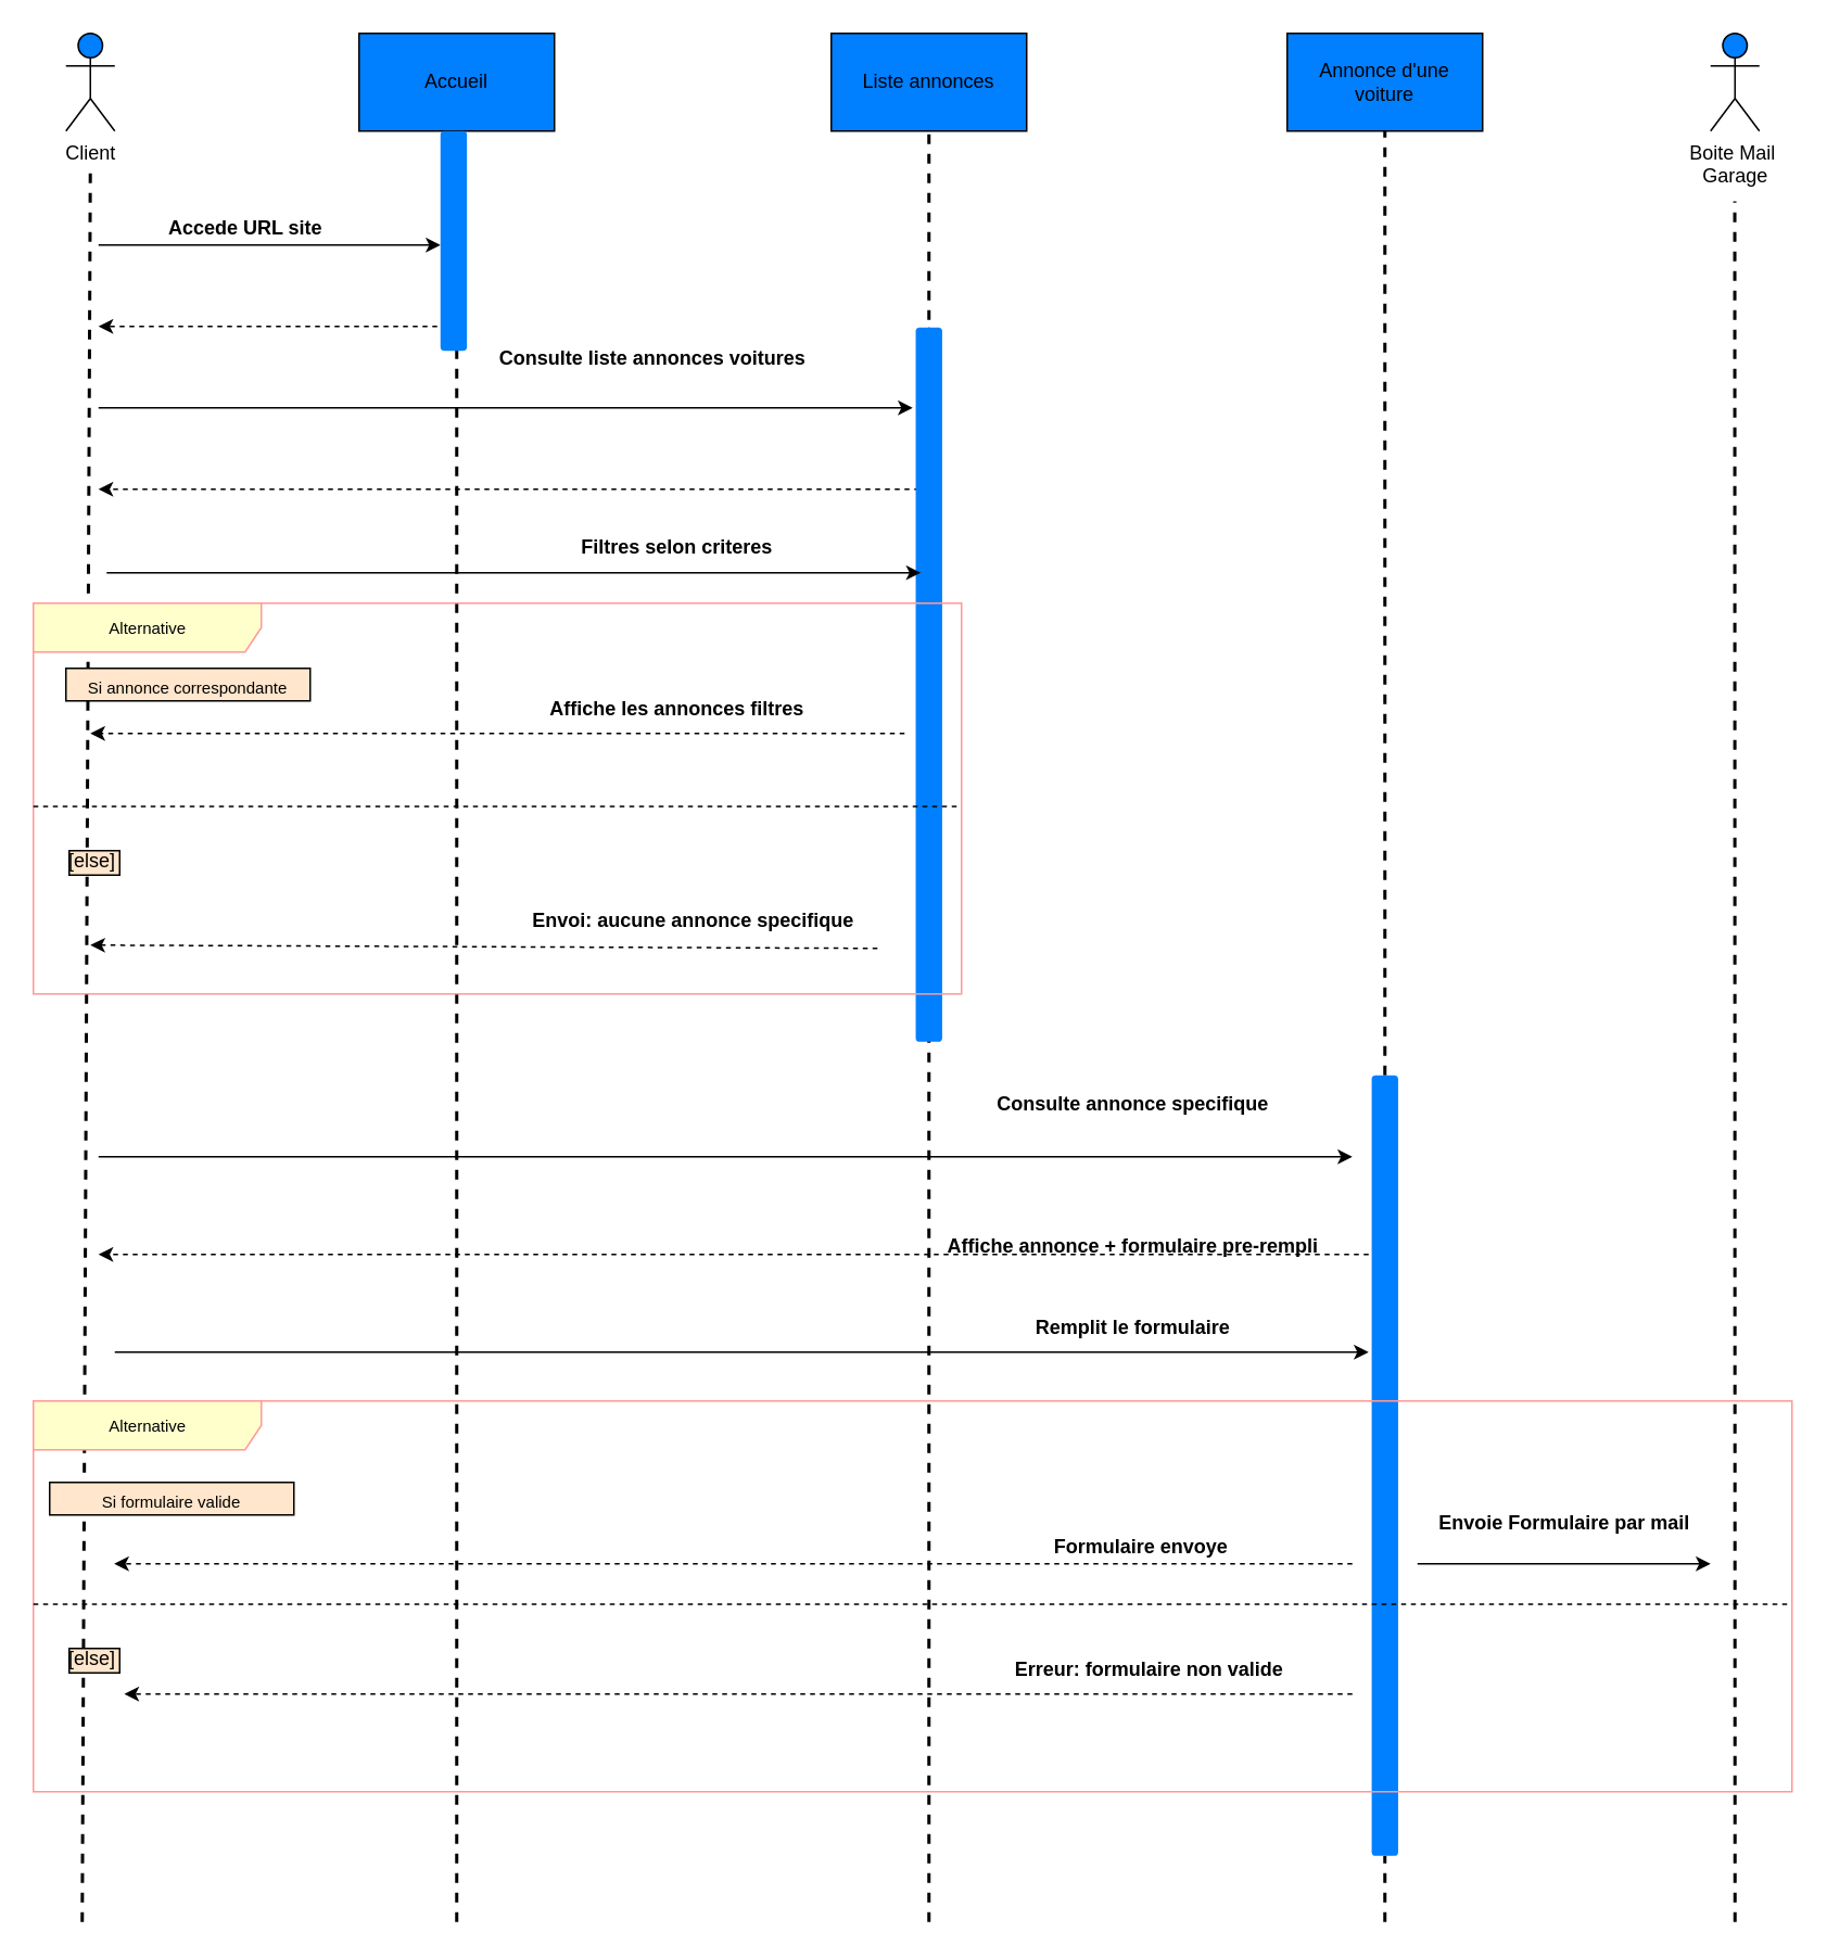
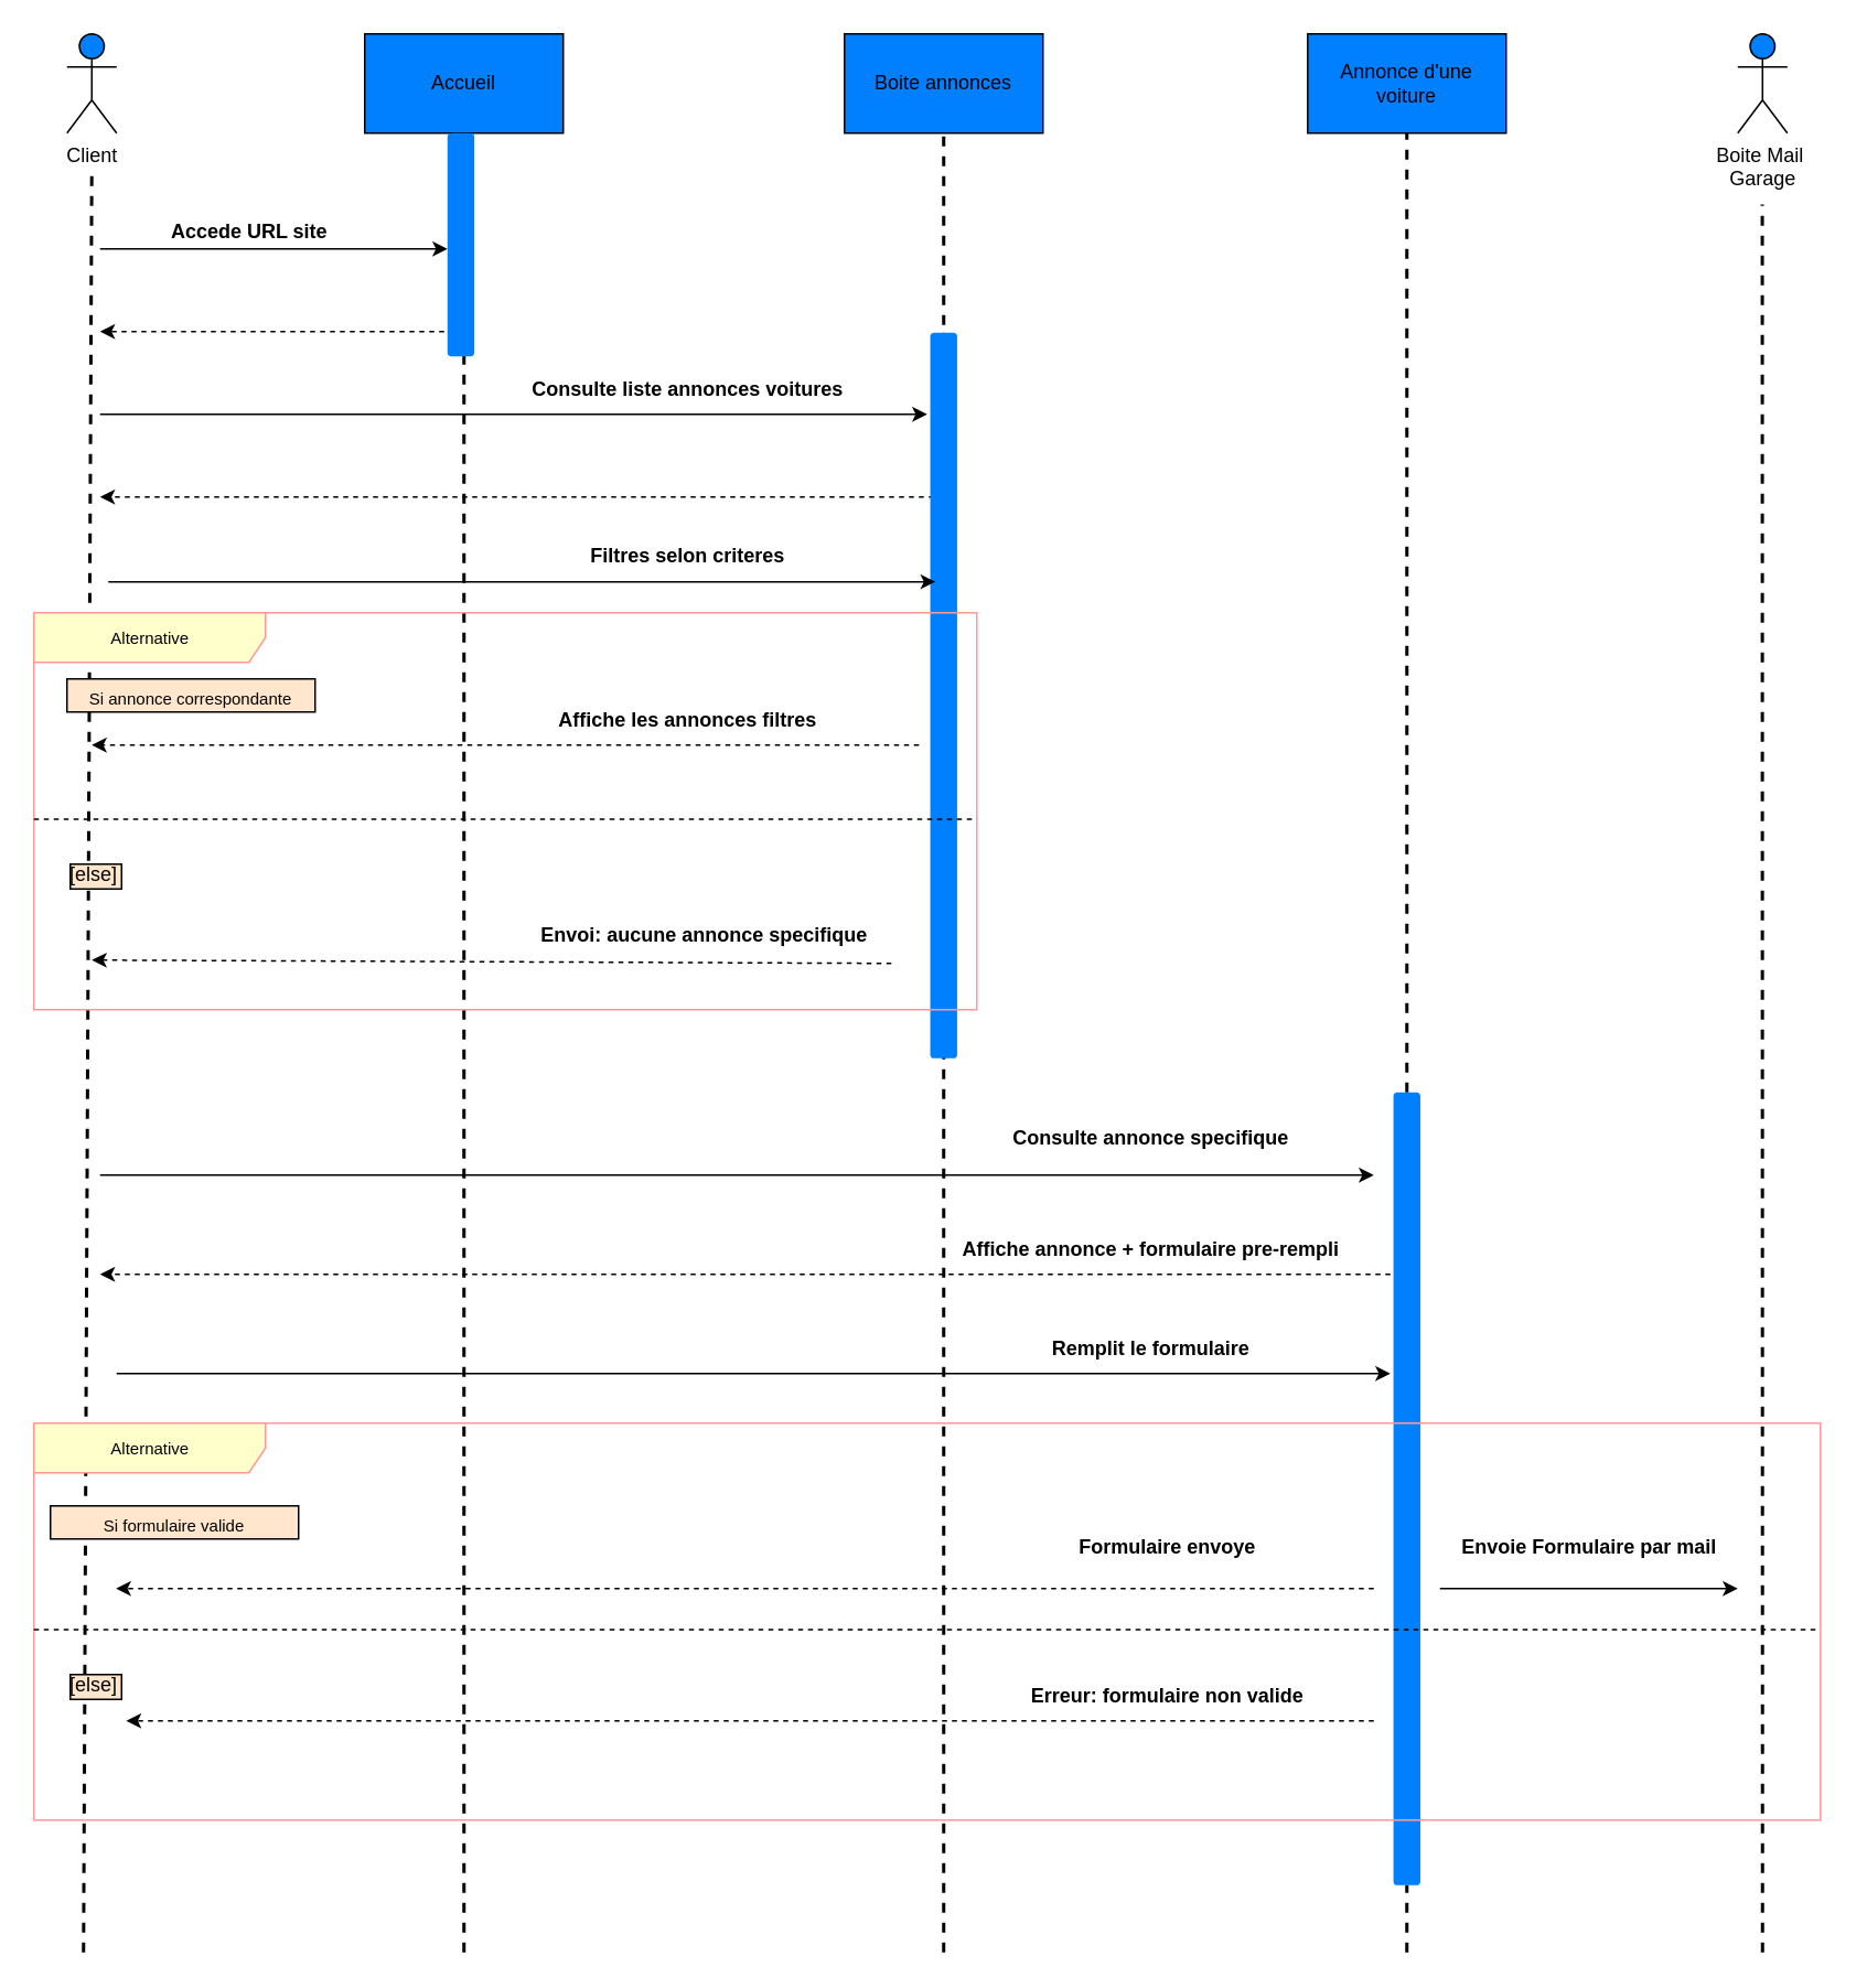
- <mxCell id="3" value="Liste annonces" style="rounded=0;whiteSpace=wrap;html=1;fillColor=#007FFF;" vertex="1" parent="1"><mxGeometry x="510" y="20" width="120" height="60" as="geometry" /></mxCell>
+ <mxCell id="3" value="Boite annonces" style="rounded=0;whiteSpace=wrap;html=1;fillColor=#007FFF;" vertex="1" parent="1"><mxGeometry x="510" y="20" width="120" height="60" as="geometry" /></mxCell>
- <mxCell id="14" value="Consulte liste annonces voitures" style="text;html=1;align=center;verticalAlign=middle;resizable=0;points=[];autosize=1;strokeColor=none;fillColor=none;fontColor=#000000;fontStyle=1" vertex="1" parent="1"><mxGeometry x="295" y="205" width="210" height="30" as="geometry" /></mxCell>
+ <mxCell id="14" value="Consulte liste annonces voitures" style="text;html=1;align=center;verticalAlign=middle;resizable=0;points=[];autosize=1;strokeColor=none;fillColor=none;fontColor=#000000;fontStyle=1" vertex="1" parent="1"><mxGeometry x="310" y="220" width="210" height="30" as="geometry" /></mxCell>
- <mxCell id="30" value="Consulte annonce specifique" style="text;html=1;align=center;verticalAlign=middle;resizable=0;points=[];autosize=1;strokeColor=none;fillColor=none;fontColor=#000000;fontStyle=1" vertex="1" parent="1"><mxGeometry x="600" y="663.13" width="190" height="30" as="geometry" /></mxCell>
+ <mxCell id="30" value="Consulte annonce specifique" style="text;html=1;align=center;verticalAlign=middle;resizable=0;points=[];autosize=1;strokeColor=none;fillColor=none;fontColor=#000000;fontStyle=1" vertex="1" parent="1"><mxGeometry x="600" y="673.13" width="190" height="30" as="geometry" /></mxCell>
- <mxCell id="32" value="Affiche annonce + formulaire pre-rempli" style="text;html=1;align=center;verticalAlign=middle;resizable=0;points=[];autosize=1;strokeColor=none;fillColor=none;fontColor=#000000;fontStyle=1" vertex="1" parent="1"><mxGeometry x="570" y="750" width="250" height="30" as="geometry" /></mxCell>
+ <mxCell id="32" value="Affiche annonce + formulaire pre-rempli" style="text;html=1;align=center;verticalAlign=middle;resizable=0;points=[];autosize=1;strokeColor=none;fillColor=none;fontColor=#000000;fontStyle=1" vertex="1" parent="1"><mxGeometry x="570" y="740" width="250" height="30" as="geometry" /></mxCell>
- <mxCell id="41" value="&lt;b&gt;&lt;font style=&quot;font-size: 12px;&quot;&gt;Formulaire envoye&lt;/font&gt;&lt;/b&gt;" style="text;html=1;align=center;verticalAlign=middle;resizable=0;points=[];autosize=1;strokeColor=none;fillColor=none;fontSize=10;fontColor=#000000;" vertex="1" parent="37"><mxGeometry x="614.995" y="75" width="130" height="30" as="geometry" /></mxCell>
+ <mxCell id="41" value="&lt;b&gt;&lt;font style=&quot;font-size: 12px;&quot;&gt;Formulaire envoye&lt;/font&gt;&lt;/b&gt;" style="text;html=1;align=center;verticalAlign=middle;resizable=0;points=[];autosize=1;strokeColor=none;fillColor=none;fontSize=10;fontColor=#000000;" vertex="1" parent="37"><mxGeometry x="619.995" y="60" width="130" height="30" as="geometry" /></mxCell>
